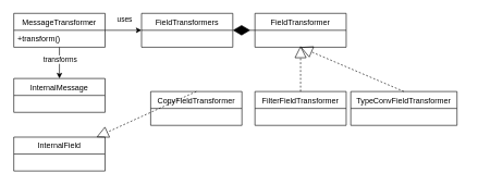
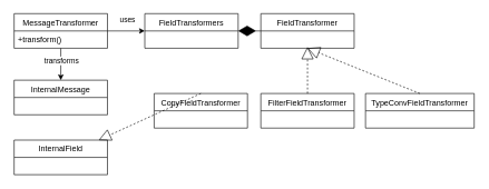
- <mxCell id="6" value="TypeConvFieldTransformer" style="swimlane;fontStyle=0;childLayout=stackLayout;horizontal=1;startSize=26;fillColor=none;horizontalStack=0;resizeParent=1;resizeParentMax=0;resizeLast=0;collapsible=1;marginBottom=0;" parent="1" vertex="1"><mxGeometry x="537" y="140" width="163" height="52" as="geometry" /></mxCell>
+ <mxCell id="6" value="TypeConvFieldTransformer" style="swimlane;fontStyle=0;childLayout=stackLayout;horizontal=1;startSize=26;fillColor=none;horizontalStack=0;resizeParent=1;resizeParentMax=0;resizeLast=0;collapsible=1;marginBottom=0;" parent="1" vertex="1"><mxGeometry x="547" y="140" width="163" height="52" as="geometry" /></mxCell>
